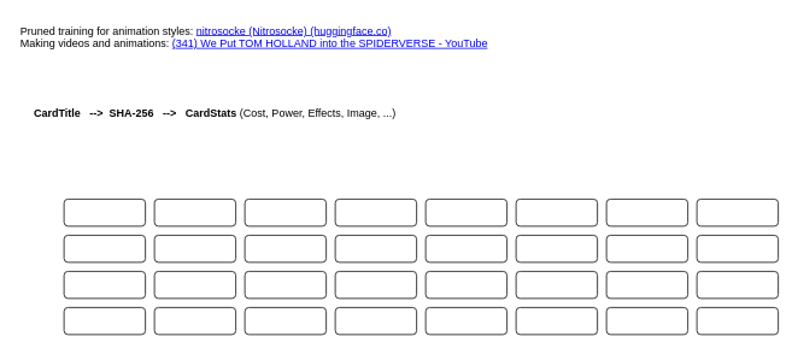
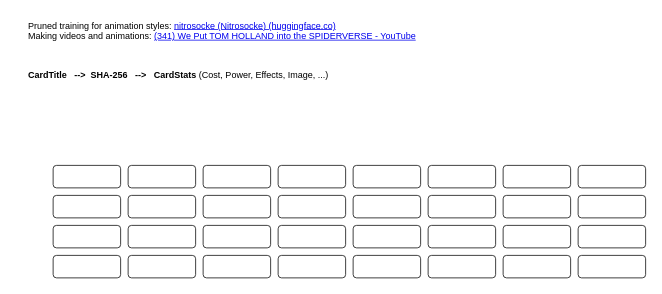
- <mxCell id="2" value="Pruned training for animation styles:&amp;nbsp;&lt;a href=&quot;https://huggingface.co/nitrosocke&quot;&gt;nitrosocke (Nitrosocke) (huggingface.co)&lt;/a&gt;&lt;br&gt;Making videos and animations:&amp;nbsp;&lt;a href=&quot;https://www.youtube.com/watch?v=QBWVHCYZ_Zs&amp;amp;t=1378s&quot;&gt;(341) We Put TOM HOLLAND into the SPIDERVERSE - YouTube&lt;/a&gt;" style="text;whiteSpace=wrap;html=1;" vertex="1" parent="1"><mxGeometry x="20" y="20" width="520" height="40" as="geometry" /></mxCell>
+ <mxCell id="2" value="Pruned training for animation styles:&amp;nbsp;&lt;a href=&quot;https://huggingface.co/nitrosocke&quot;&gt;nitrosocke (Nitrosocke) (huggingface.co)&lt;/a&gt;&lt;br&gt;Making videos and animations:&amp;nbsp;&lt;a href=&quot;https://www.youtube.com/watch?v=QBWVHCYZ_Zs&amp;amp;t=1378s&quot;&gt;(341) We Put TOM HOLLAND into the SPIDERVERSE - YouTube&lt;/a&gt;" style="text;whiteSpace=wrap;html=1;" vertex="1" parent="1"><mxGeometry x="35" y="20" width="520" height="40" as="geometry" /></mxCell>
- <mxCell id="35" value="&lt;b&gt;&amp;nbsp;CardTitle&amp;nbsp; &amp;nbsp;--&amp;gt;&amp;nbsp; SHA-256&amp;nbsp; &amp;nbsp;--&amp;gt;&amp;nbsp; &amp;nbsp;CardStats &lt;/b&gt;(Cost, Power, Effects, Image, ...)" style="text;html=1;align=center;verticalAlign=middle;resizable=0;points=[];autosize=1;strokeColor=none;fillColor=none;" vertex="1" parent="1"><mxGeometry x="20" y="110" width="430" height="30" as="geometry" /></mxCell>
+ <mxCell id="35" value="&lt;b&gt;&amp;nbsp;CardTitle&amp;nbsp; &amp;nbsp;--&amp;gt;&amp;nbsp; SHA-256&amp;nbsp; &amp;nbsp;--&amp;gt;&amp;nbsp; &amp;nbsp;CardStats &lt;/b&gt;(Cost, Power, Effects, Image, ...)" style="text;html=1;align=center;verticalAlign=middle;resizable=0;points=[];autosize=1;strokeColor=none;fillColor=none;" vertex="1" parent="1"><mxGeometry x="20" y="85" width="430" height="30" as="geometry" /></mxCell>
